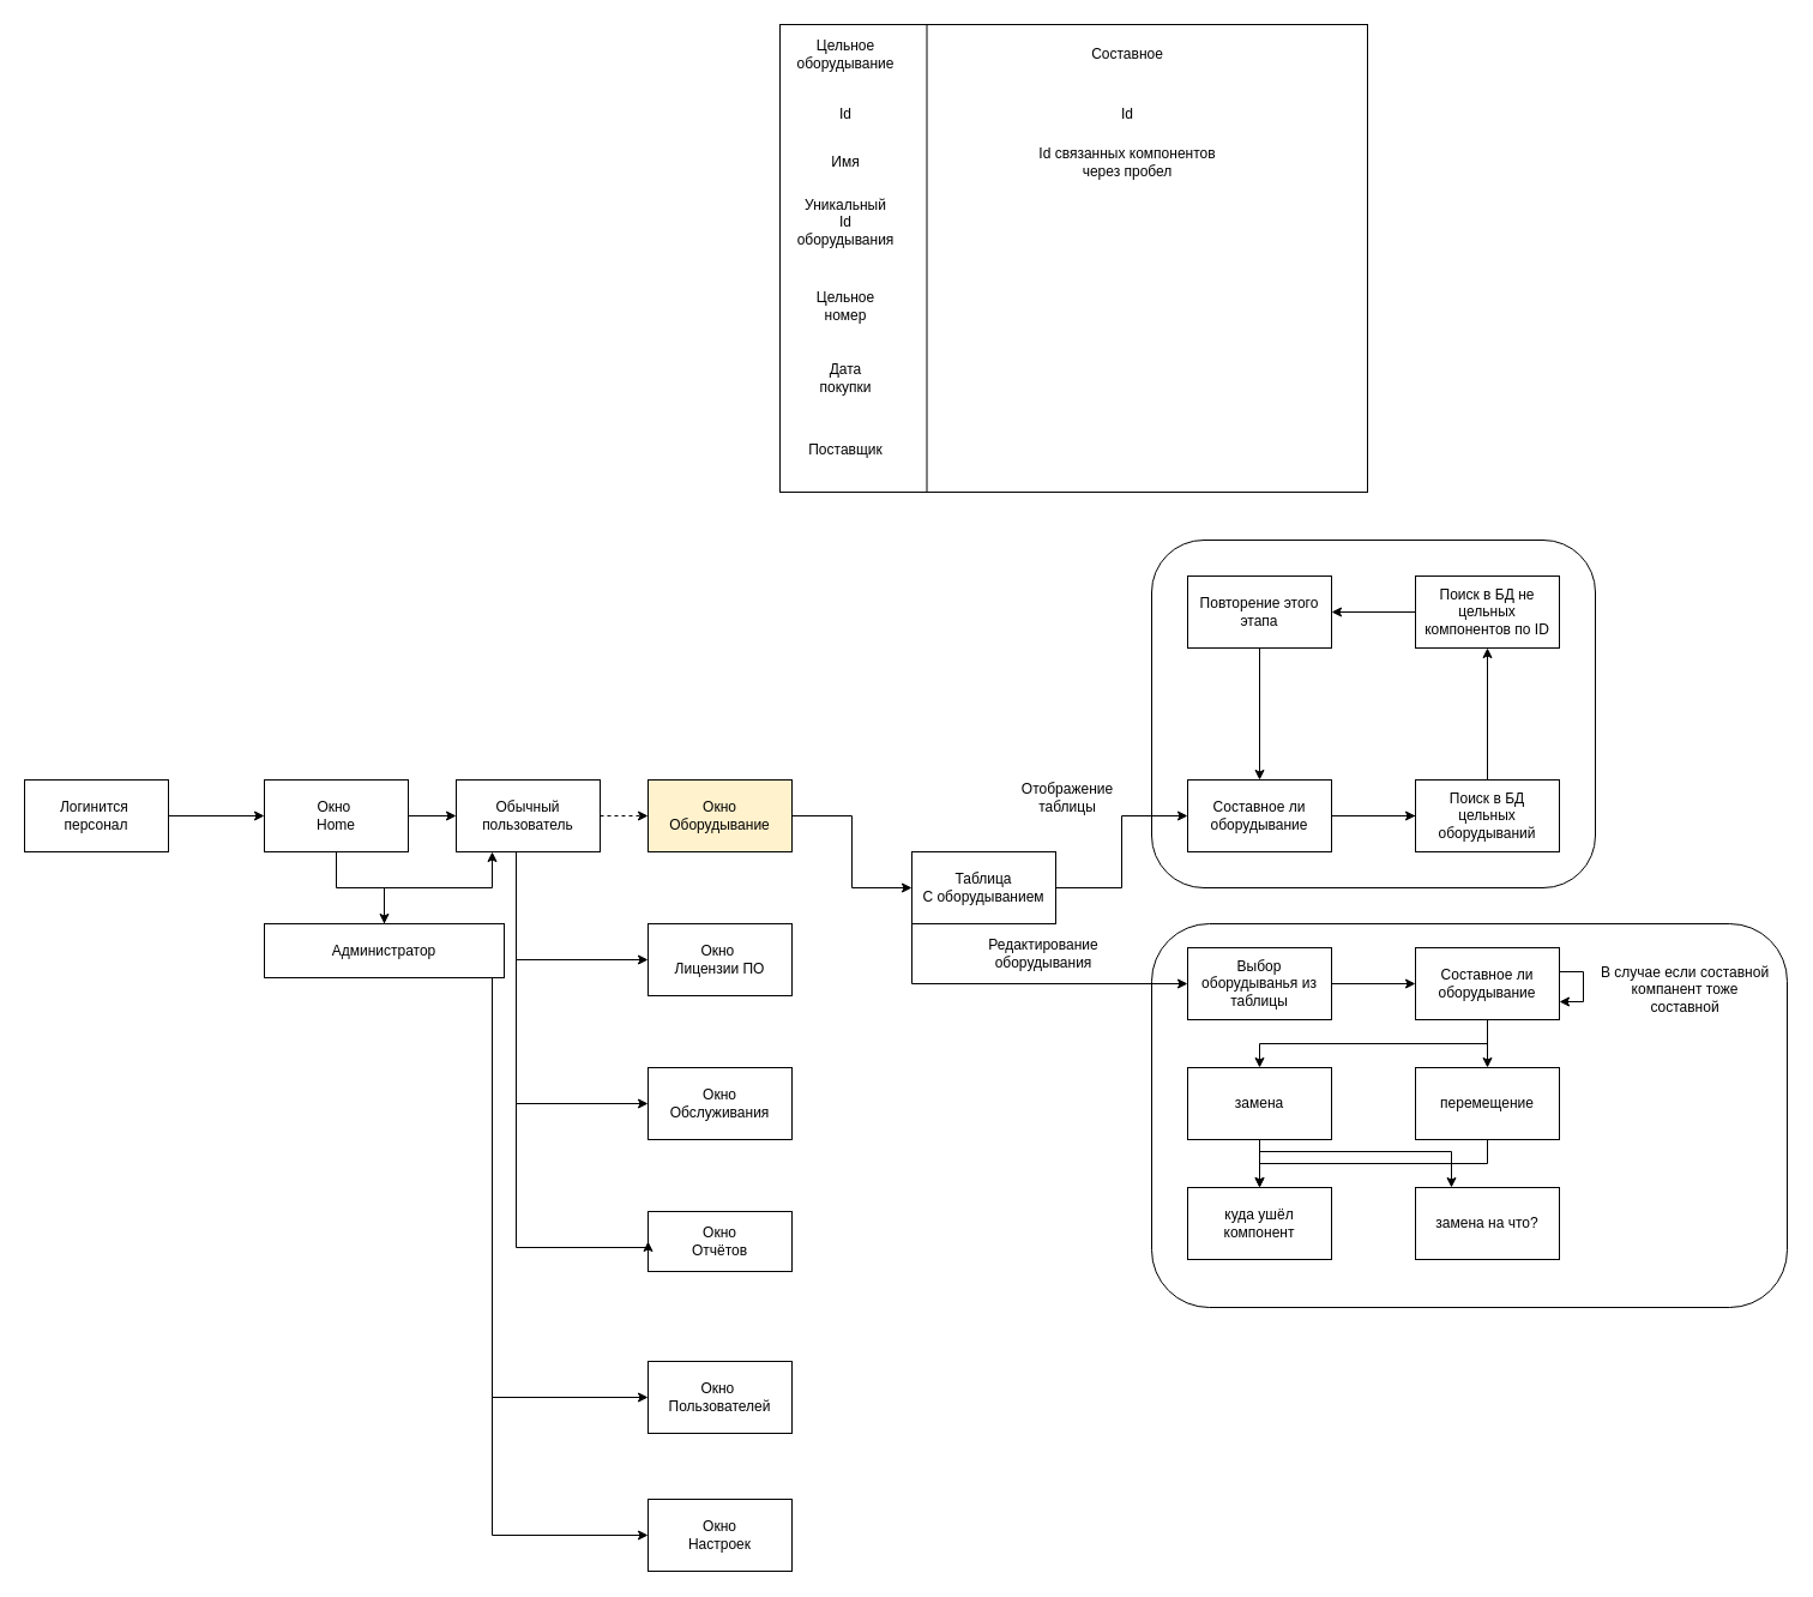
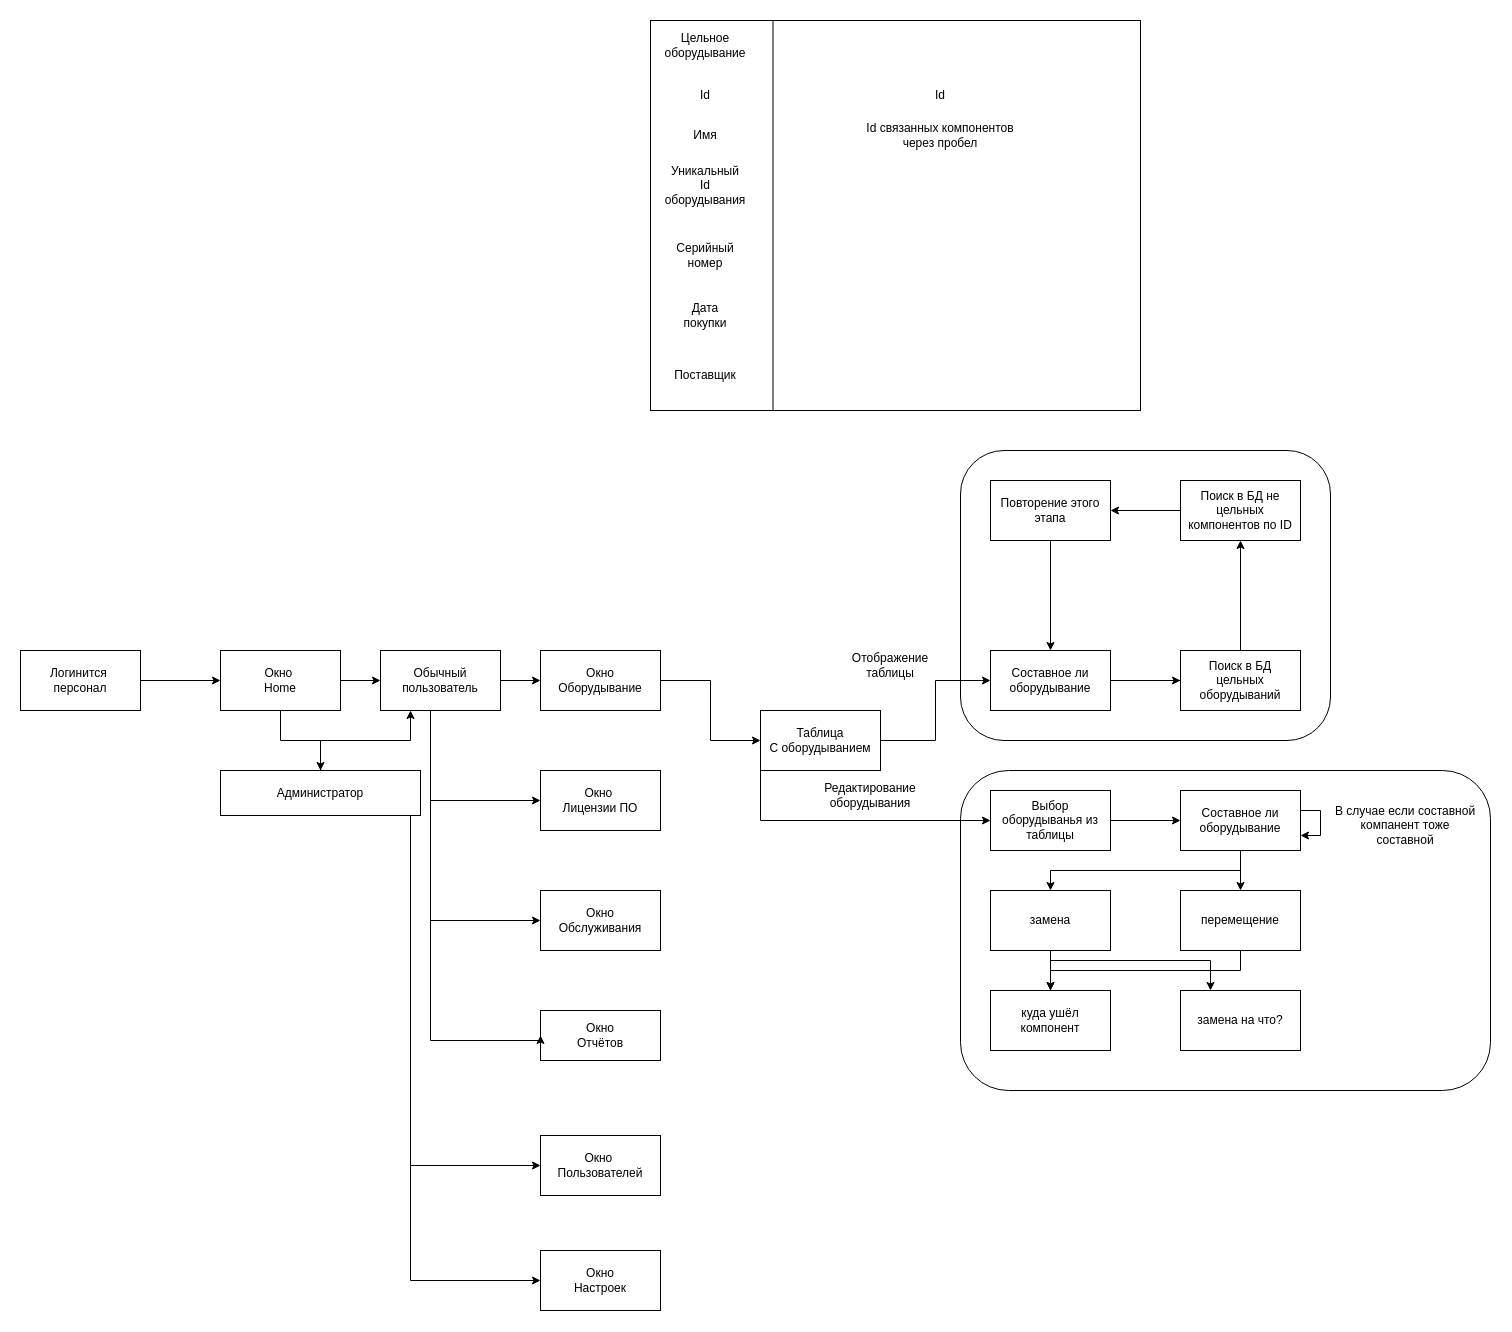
- <mxCell id="61" value="Составное" style="text;html=1;align=center;verticalAlign=middle;whiteSpace=wrap;rounded=0;" vertex="1" parent="1"><mxGeometry x="910" y="30" width="60" height="30" as="geometry" /></mxCell>
- <mxCell id="58" value="Цельное номер" style="text;html=1;align=center;verticalAlign=middle;whiteSpace=wrap;rounded=0;" vertex="1" parent="1"><mxGeometry x="675" y="240" width="60" height="30" as="geometry" /></mxCell>
+ <mxCell id="58" value="Серийный номер" style="text;html=1;align=center;verticalAlign=middle;whiteSpace=wrap;rounded=0;" vertex="1" parent="1"><mxGeometry x="675" y="240" width="60" height="30" as="geometry" /></mxCell>
- <mxCell id="18" style="edgeStyle=orthogonalEdgeStyle;rounded=0;orthogonalLoop=1;jettySize=auto;html=1;entryX=0;entryY=0.5;entryDx=0;entryDy=0;dashed=1;" edge="1" parent="1" source="22" target="10"><mxGeometry relative="1" as="geometry" /></mxCell>
+ <mxCell id="18" style="edgeStyle=orthogonalEdgeStyle;rounded=0;orthogonalLoop=1;jettySize=auto;html=1;entryX=0;entryY=0.5;entryDx=0;entryDy=0;" edge="1" parent="1" source="22" target="10"><mxGeometry relative="1" as="geometry" /></mxCell>
- <mxCell id="10" value="Окно&lt;br&gt;Оборудывание" style="rounded=0;whiteSpace=wrap;html=1;fillColor=#fff2cc;" vertex="1" parent="1"><mxGeometry x="540" y="650" width="120" height="60" as="geometry" /></mxCell>
+ <mxCell id="10" value="Окно&lt;br&gt;Оборудывание" style="rounded=0;whiteSpace=wrap;html=1;" vertex="1" parent="1"><mxGeometry x="540" y="650" width="120" height="60" as="geometry" /></mxCell>
